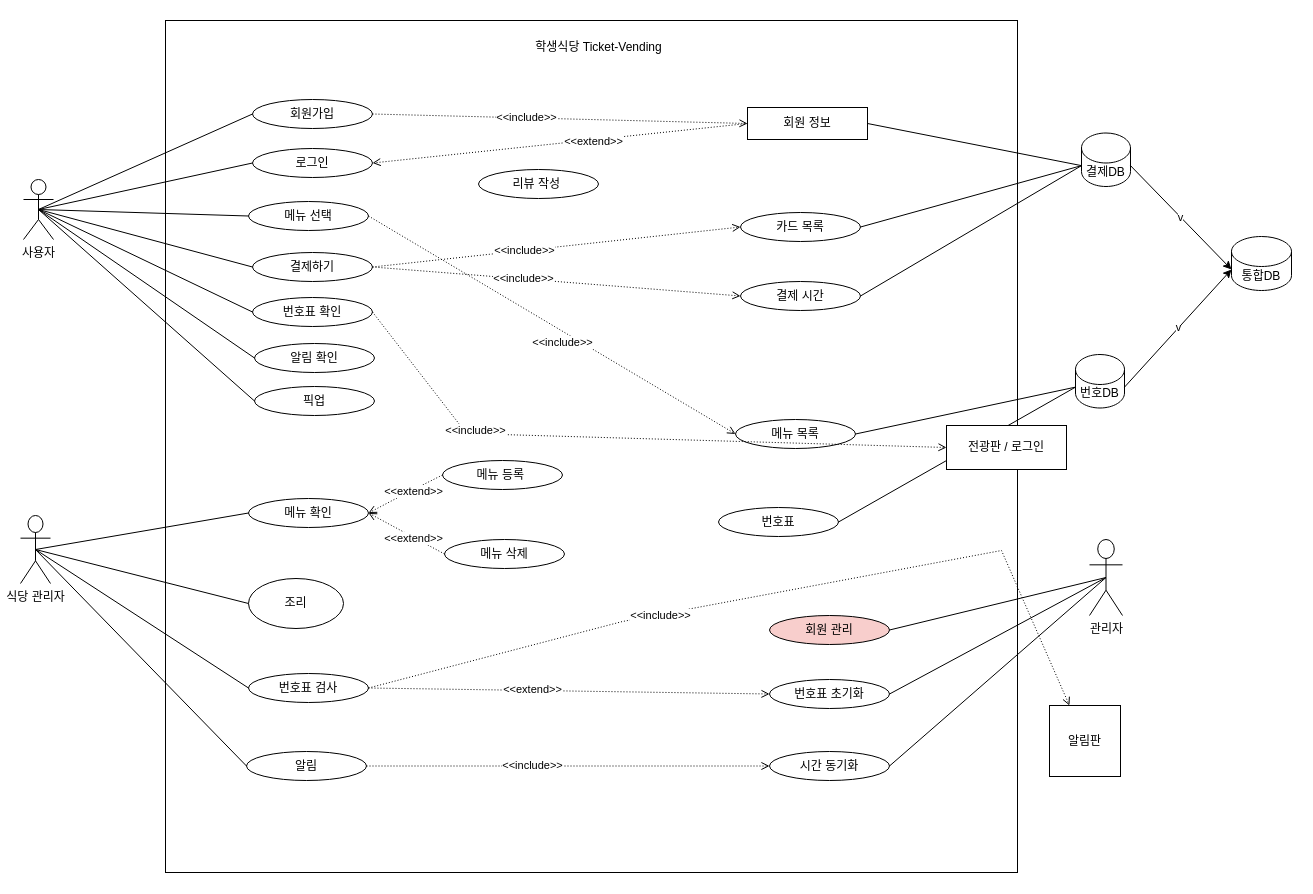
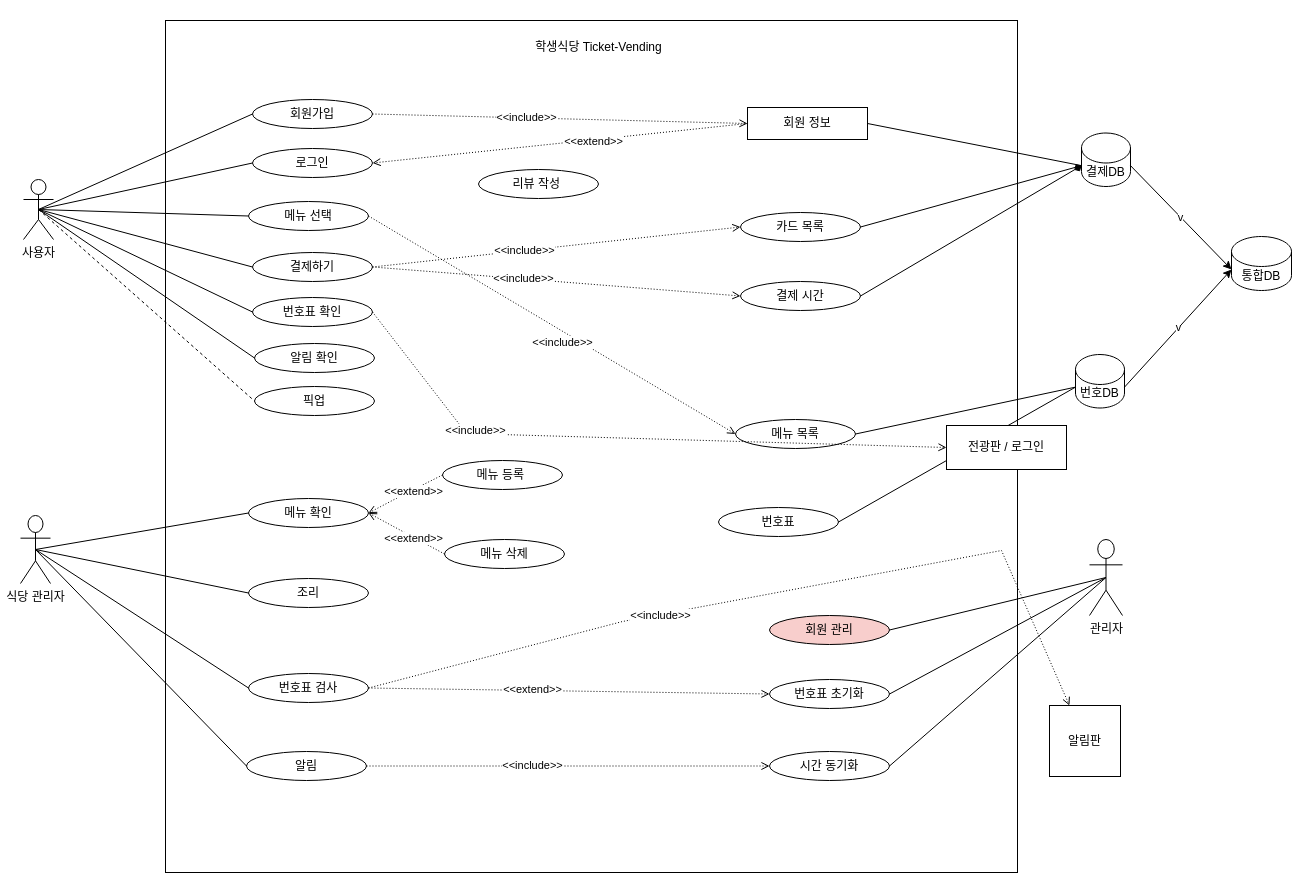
- <mxCell id="39" value="" style="endArrow=none;html=1;rounded=0;exitX=1;exitY=0.5;exitDx=0;exitDy=0;entryX=0;entryY=0;entryDx=0;entryDy=32.625;entryPerimeter=0;" parent="1" source="22" target="41" edge="1"><mxGeometry width="50" height="50" relative="1" as="geometry"><mxPoint x="700" y="283" as="sourcePoint" /><mxPoint x="897" y="388" as="targetPoint" /></mxGeometry></mxCell>
+ <mxCell id="39" value="" style="endArrow=diamond;html=1;rounded=0;exitX=1;exitY=0.5;exitDx=0;exitDy=0;entryX=0;entryY=0;entryDx=0;entryDy=32.625;entryPerimeter=0;" parent="1" source="22" target="41" edge="1"><mxGeometry width="50" height="50" relative="1" as="geometry"><mxPoint x="700" y="283" as="sourcePoint" /><mxPoint x="897" y="388" as="targetPoint" /></mxGeometry></mxCell>
- <mxCell id="70" value="" style="endArrow=none;html=1;rounded=0;exitX=0.5;exitY=0.5;exitDx=0;exitDy=0;exitPerimeter=0;entryX=0;entryY=0.5;entryDx=0;entryDy=0;" edge="1" parent="1" source="2" target="68"><mxGeometry width="50" height="50" relative="1" as="geometry"><mxPoint x="506" y="389" as="sourcePoint" /><mxPoint x="556" y="339" as="targetPoint" /></mxGeometry></mxCell>
+ <mxCell id="70" value="" style="endArrow=none;html=1;rounded=0;exitX=0.5;exitY=0.5;exitDx=0;exitDy=0;exitPerimeter=0;entryX=0;entryY=0.5;entryDx=0;entryDy=0;dashed=1;" edge="1" parent="1" source="2" target="68"><mxGeometry width="50" height="50" relative="1" as="geometry"><mxPoint x="506" y="389" as="sourcePoint" /><mxPoint x="556" y="339" as="targetPoint" /></mxGeometry></mxCell>
- <mxCell id="11" value="조리" style="ellipse;whiteSpace=wrap;html=1;" parent="1" vertex="1"><mxGeometry x="248" y="578" width="95" height="50" as="geometry" /></mxCell>
+ <mxCell id="11" value="조리" style="ellipse;whiteSpace=wrap;html=1;" parent="1" vertex="1"><mxGeometry x="248" y="578" width="120" height="29" as="geometry" /></mxCell>
